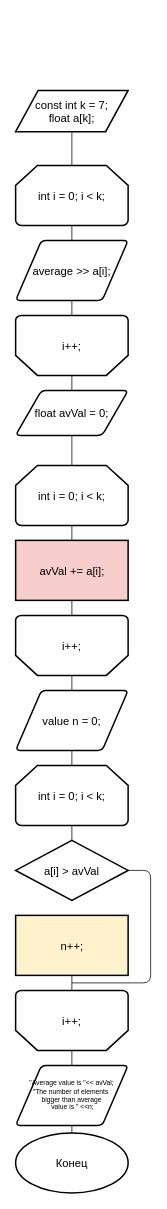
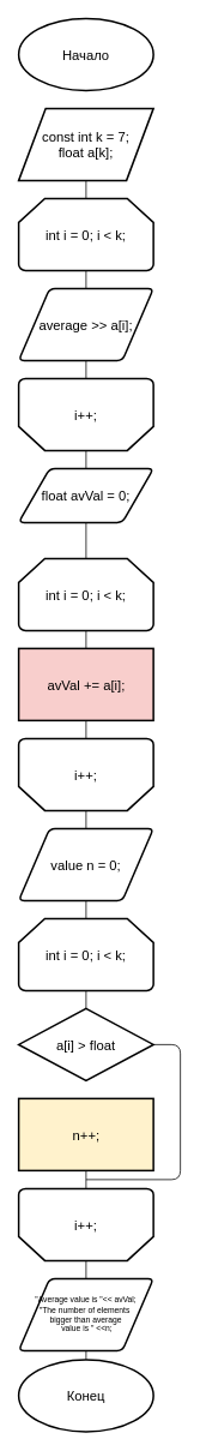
+ <mxCell id="2" value="Начало" style="strokeWidth=2;html=1;shape=mxgraph.flowchart.start_1;whiteSpace=wrap;fontSize=15;" vertex="1" parent="1"><mxGeometry x="20" y="20" width="150" height="80" as="geometry" /></mxCell>
- <mxCell id="3" value="&lt;div&gt;const int k = 7;&lt;/div&gt;&lt;div&gt;float a[k];&lt;/div&gt;" style="shape=parallelogram;perimeter=parallelogramPerimeter;whiteSpace=wrap;html=1;strokeWidth=2;fontSize=15;" vertex="1" parent="1"><mxGeometry x="20" y="120" width="150" height="55" as="geometry" /></mxCell>
+ <mxCell id="3" value="&lt;div&gt;const int k = 7;&lt;/div&gt;&lt;div&gt;float a[k];&lt;/div&gt;" style="shape=parallelogram;perimeter=parallelogramPerimeter;whiteSpace=wrap;html=1;strokeWidth=2;fontSize=15;" vertex="1" parent="1"><mxGeometry x="20" y="120" width="150" height="80" as="geometry" /></mxCell>
- <mxCell id="22" value="a[i] &amp;gt; avVal" style="strokeWidth=2;html=1;shape=mxgraph.flowchart.decision;whiteSpace=wrap;fontSize=15;" vertex="1" parent="1"><mxGeometry x="20" y="1120" width="150" height="80" as="geometry" /></mxCell>
+ <mxCell id="22" value="a[i] &amp;gt; float" style="strokeWidth=2;html=1;shape=mxgraph.flowchart.decision;whiteSpace=wrap;fontSize=15;" vertex="1" parent="1"><mxGeometry x="20" y="1120" width="150" height="80" as="geometry" /></mxCell>
